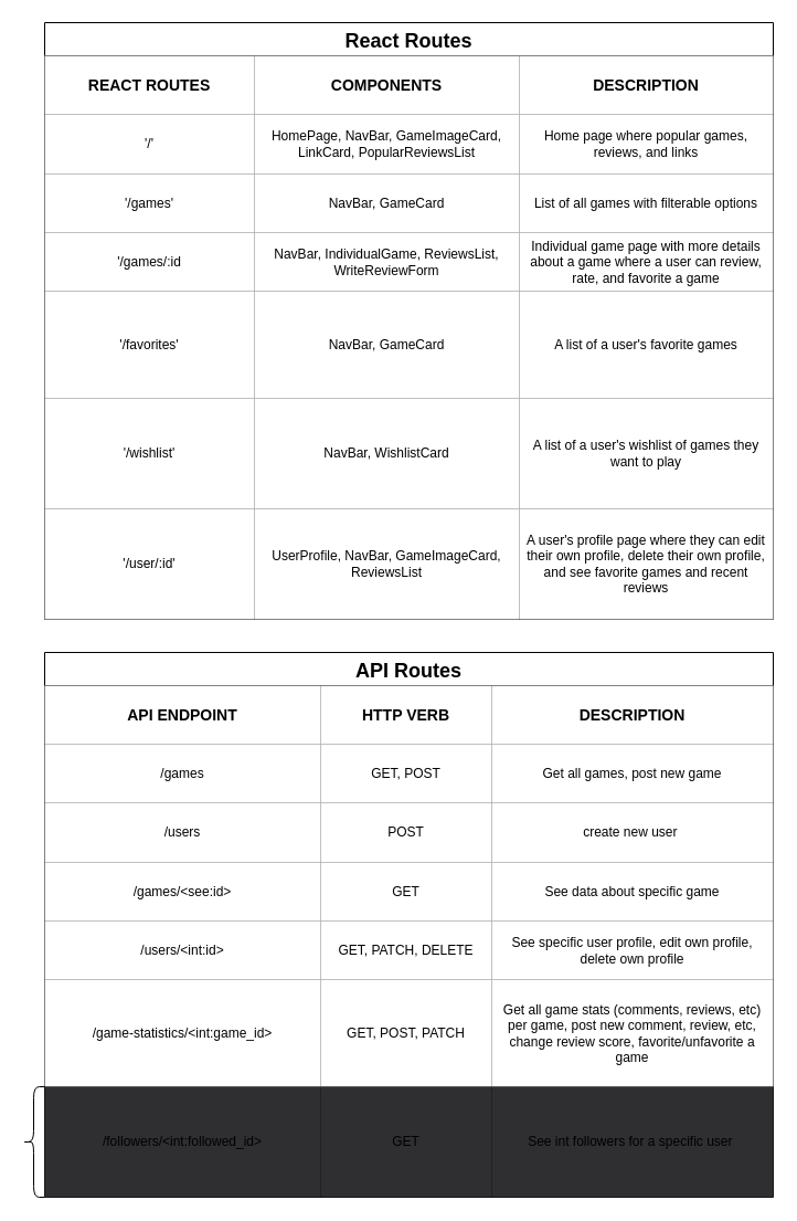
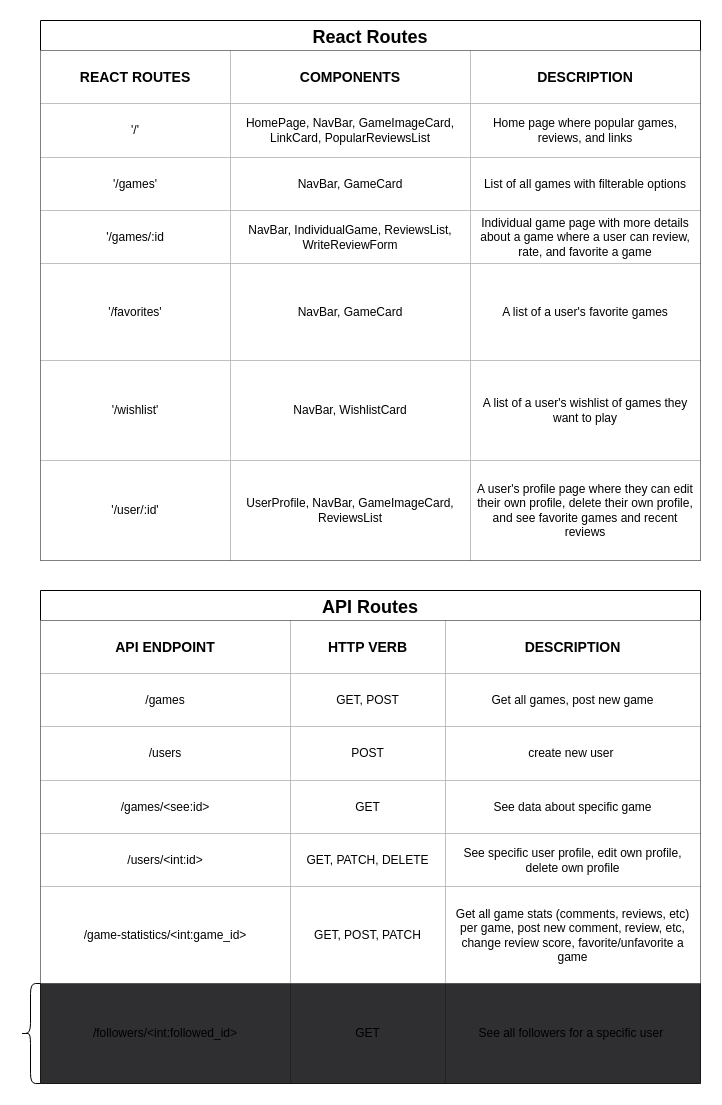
- <mxCell id="30" value="See int followers for a specific user&amp;nbsp;" style="shape=partialRectangle;html=1;whiteSpace=wrap;connectable=0;top=0;left=0;bottom=0;right=0;overflow=hidden;fillColor=#2F2E30;" vertex="1" parent="27"><mxGeometry x="405" width="255" height="100" as="geometry"><mxRectangle width="255" height="100" as="alternateBounds" /></mxGeometry></mxCell>
+ <mxCell id="30" value="See all followers for a specific user&amp;nbsp;" style="shape=partialRectangle;html=1;whiteSpace=wrap;connectable=0;top=0;left=0;bottom=0;right=0;overflow=hidden;fillColor=#2F2E30;" vertex="1" parent="27"><mxGeometry x="405" width="255" height="100" as="geometry"><mxRectangle width="255" height="100" as="alternateBounds" /></mxGeometry></mxCell>
